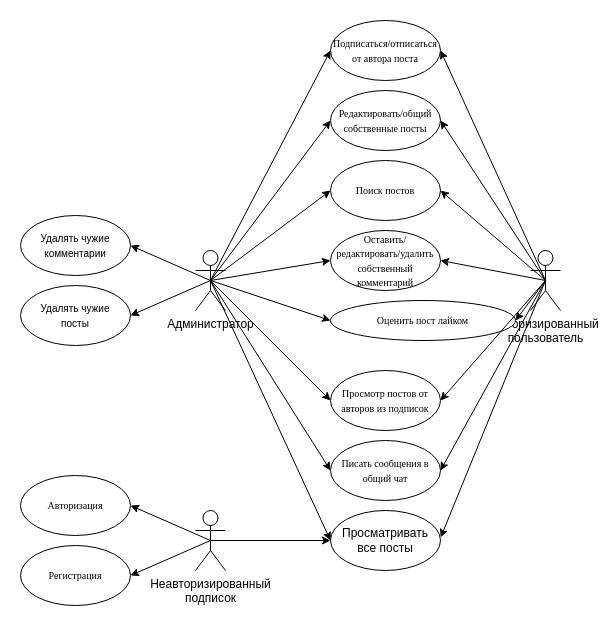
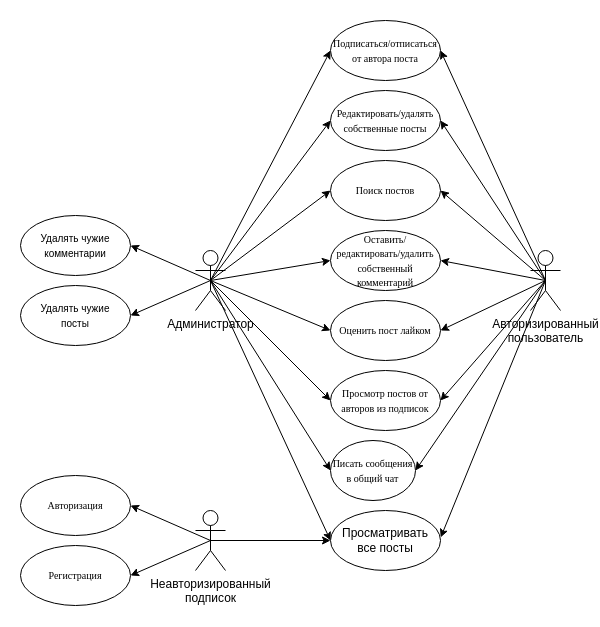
- <mxCell id="6" value="&lt;font style=&quot;font-size: 10px;&quot; face=&quot;Times New Roman&quot;&gt;Редактировать/общий собственные посты&lt;/font&gt;" style="ellipse;whiteSpace=wrap;html=1;" vertex="1" parent="1"><mxGeometry x="330" y="90" width="110" height="60" as="geometry" /></mxCell>
+ <mxCell id="6" value="&lt;font style=&quot;font-size: 10px;&quot; face=&quot;Times New Roman&quot;&gt;Редактировать/удалять собственные посты&lt;/font&gt;" style="ellipse;whiteSpace=wrap;html=1;" vertex="1" parent="1"><mxGeometry x="330" y="90" width="110" height="60" as="geometry" /></mxCell>
- <mxCell id="9" value="&lt;font style=&quot;font-size: 10px;&quot; face=&quot;Times New Roman&quot;&gt;Оценить пост лайком&lt;/font&gt;" style="ellipse;whiteSpace=wrap;html=1;" vertex="1" parent="1"><mxGeometry x="330" y="300" width="185" height="40" as="geometry" /></mxCell>
+ <mxCell id="9" value="&lt;font style=&quot;font-size: 10px;&quot; face=&quot;Times New Roman&quot;&gt;Оценить пост лайком&lt;/font&gt;" style="ellipse;whiteSpace=wrap;html=1;" vertex="1" parent="1"><mxGeometry x="330" y="300" width="110" height="60" as="geometry" /></mxCell>
- <mxCell id="11" value="&lt;font face=&quot;Times New Roman&quot; style=&quot;font-size: 10px;&quot;&gt;Писать сообщения в общий чат&lt;/font&gt;" style="ellipse;whiteSpace=wrap;html=1;" vertex="1" parent="1"><mxGeometry x="330" y="440" width="110" height="60" as="geometry" /></mxCell>
+ <mxCell id="11" value="&lt;font face=&quot;Times New Roman&quot; style=&quot;font-size: 10px;&quot;&gt;Писать сообщения в общий чат&lt;/font&gt;" style="ellipse;whiteSpace=wrap;html=1;" vertex="1" parent="1"><mxGeometry x="330" y="440" width="85" height="60" as="geometry" /></mxCell>
